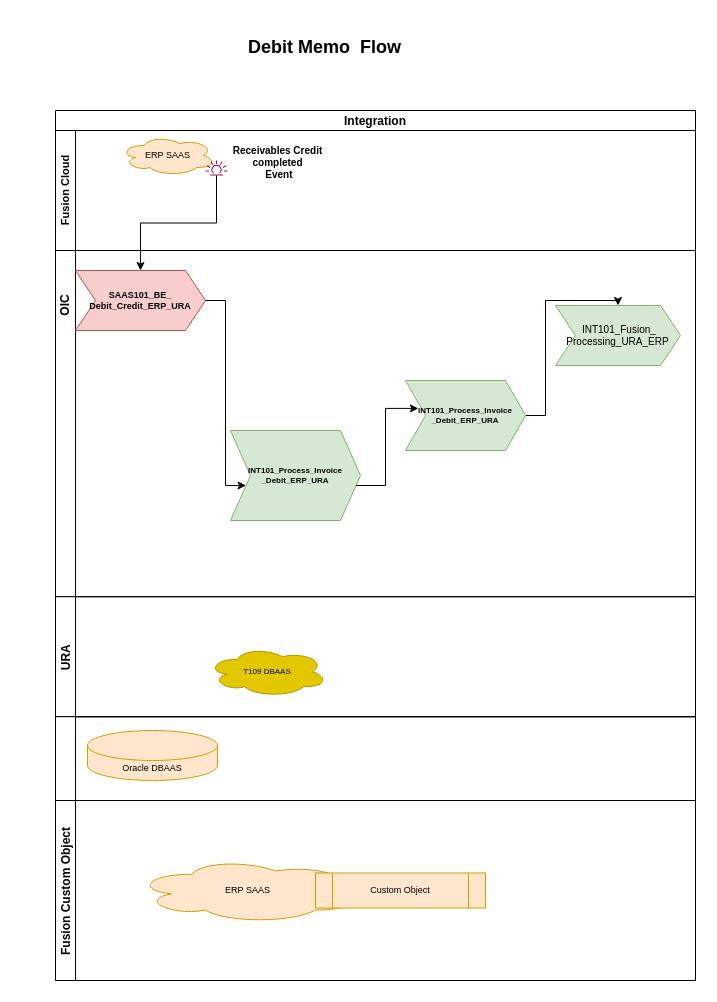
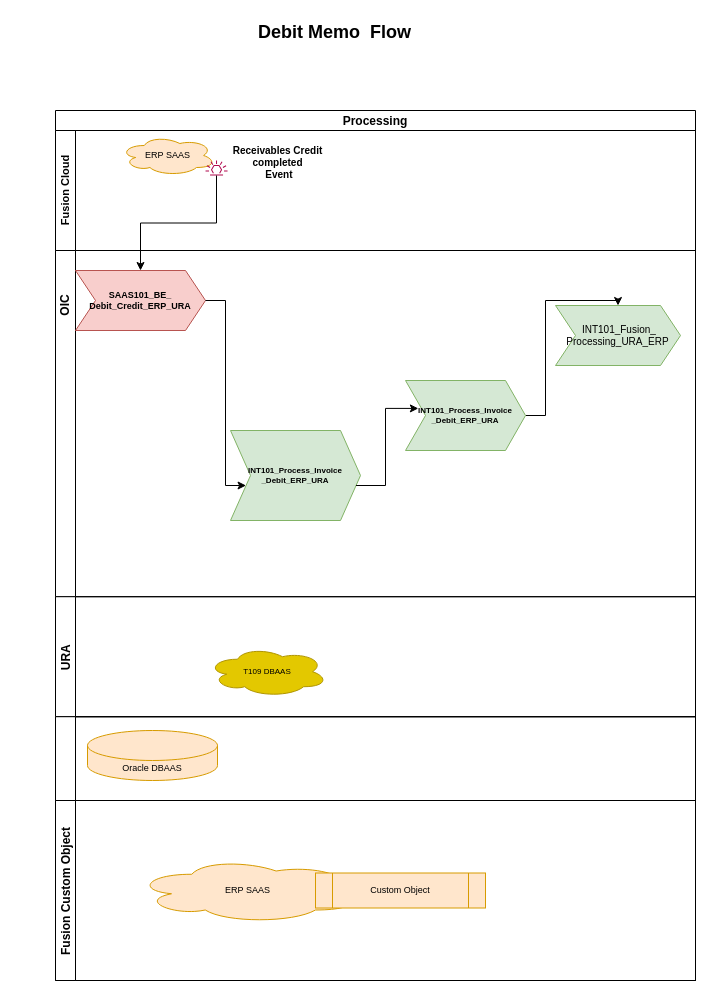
- <mxCell id="26" value="&lt;h1&gt;Debit Memo&amp;nbsp; Flow &lt;br&gt;&lt;/h1&gt;&amp;nbsp;" style="text;html=1;strokeColor=none;fillColor=none;spacing=5;spacingTop=-20;whiteSpace=wrap;overflow=hidden;rounded=0;fontSize=9;" parent="1" vertex="1"><mxGeometry x="242.5" y="35" width="245" height="40" as="geometry" /></mxCell>
+ <mxCell id="26" value="&lt;h1&gt;Debit Memo&amp;nbsp; Flow &lt;br&gt;&lt;/h1&gt;&amp;nbsp;" style="text;html=1;strokeColor=none;fillColor=none;spacing=5;spacingTop=-20;whiteSpace=wrap;overflow=hidden;rounded=0;fontSize=9;" parent="1" vertex="1"><mxGeometry x="252.5" y="20" width="245" height="40" as="geometry" /></mxCell>
- <mxCell id="2" value="Integration " style="swimlane;childLayout=stackLayout;resizeParent=1;resizeParentMax=0;horizontal=1;startSize=20;horizontalStack=0;" parent="1" vertex="1"><mxGeometry x="55" y="110" width="640" height="870" as="geometry" /></mxCell>
+ <mxCell id="2" value="Processing " style="swimlane;childLayout=stackLayout;resizeParent=1;resizeParentMax=0;horizontal=1;startSize=20;horizontalStack=0;" parent="1" vertex="1"><mxGeometry x="55" y="110" width="640" height="870" as="geometry" /></mxCell>
